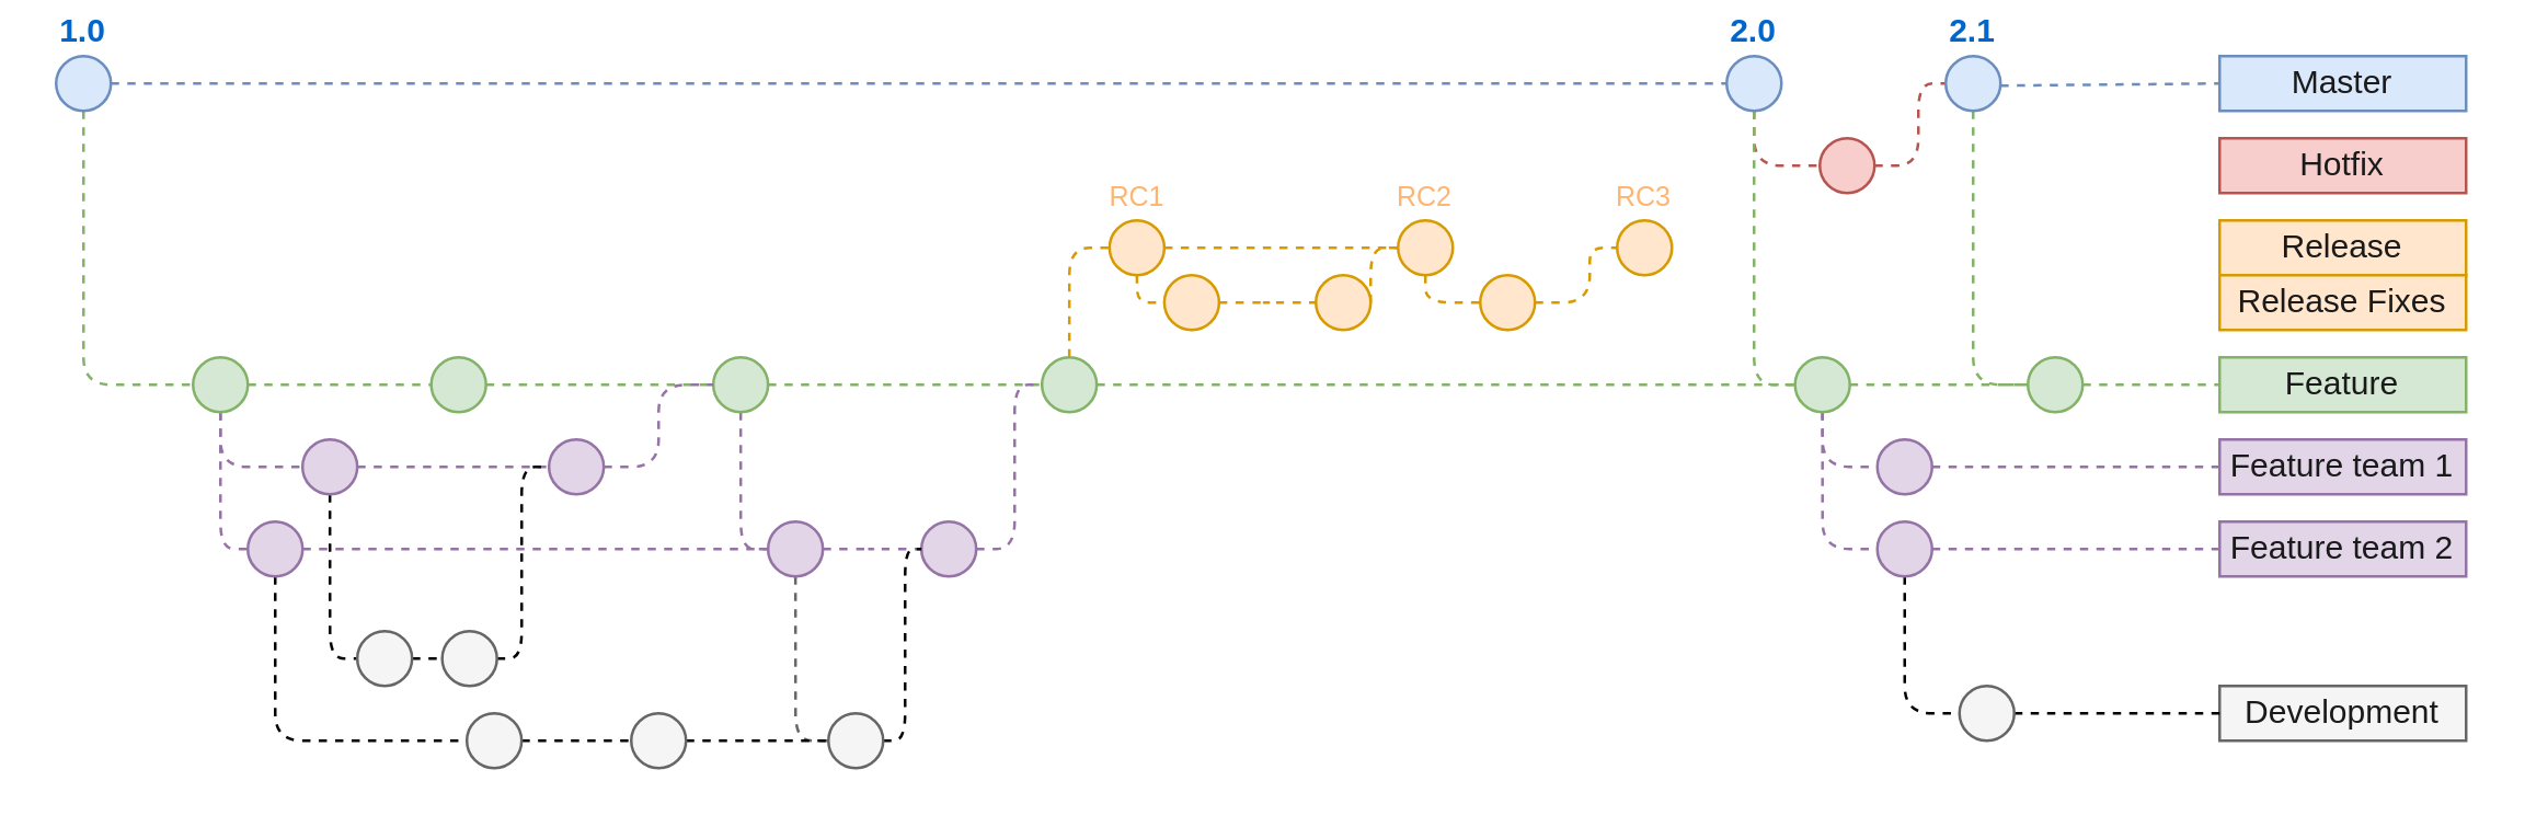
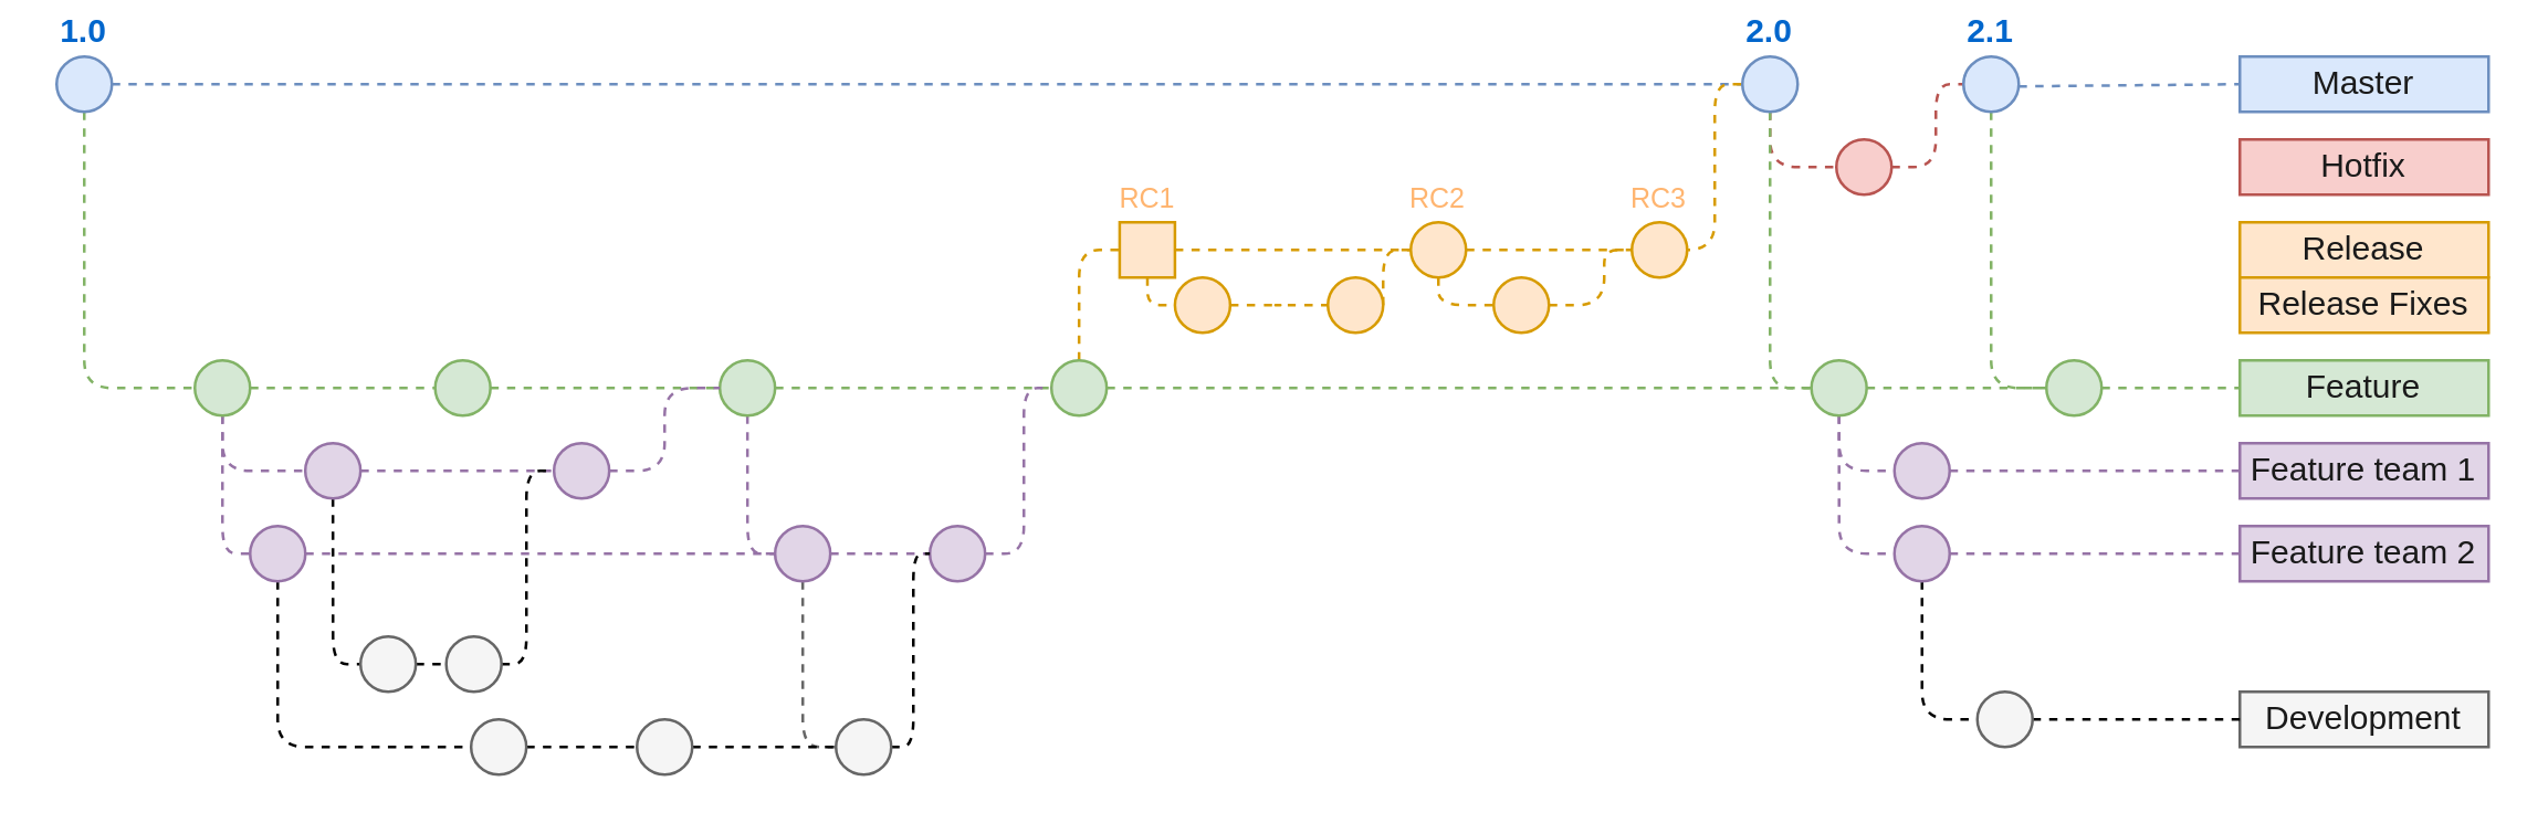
+ <mxCell id="28" style="edgeStyle=orthogonalEdgeStyle;rounded=1;orthogonalLoop=1;jettySize=auto;html=1;dashed=1;endArrow=none;endFill=0;fontSize=10;fontColor=#FFB570;fillColor=#ffe6cc;strokeColor=#d79b00;" parent="1" source="30" target="26" edge="1"><mxGeometry relative="1" as="geometry"><Array as="points"><mxPoint x="620" y="90" /><mxPoint x="620" y="30" /></Array></mxGeometry></mxCell>
- <mxCell id="32" value="RC1" style="ellipse;whiteSpace=wrap;html=1;aspect=fixed;fontSize=10;labelPosition=center;verticalLabelPosition=top;align=center;verticalAlign=bottom;fillColor=#ffe6cc;strokeColor=#d79b00;fontColor=#FFB570;" parent="1" vertex="1"><mxGeometry x="404.66" y="80" width="20" height="20" as="geometry" /></mxCell>
+ <mxCell id="32" value="RC1" style="whiteSpace=wrap;html=1;aspect=fixed;fontSize=10;labelPosition=center;verticalLabelPosition=top;align=center;verticalAlign=bottom;fillColor=#ffe6cc;strokeColor=#d79b00;fontColor=#FFB570;rounded=0;" parent="1" vertex="1"><mxGeometry x="404.66" y="80" width="20" height="20" as="geometry" /></mxCell>
